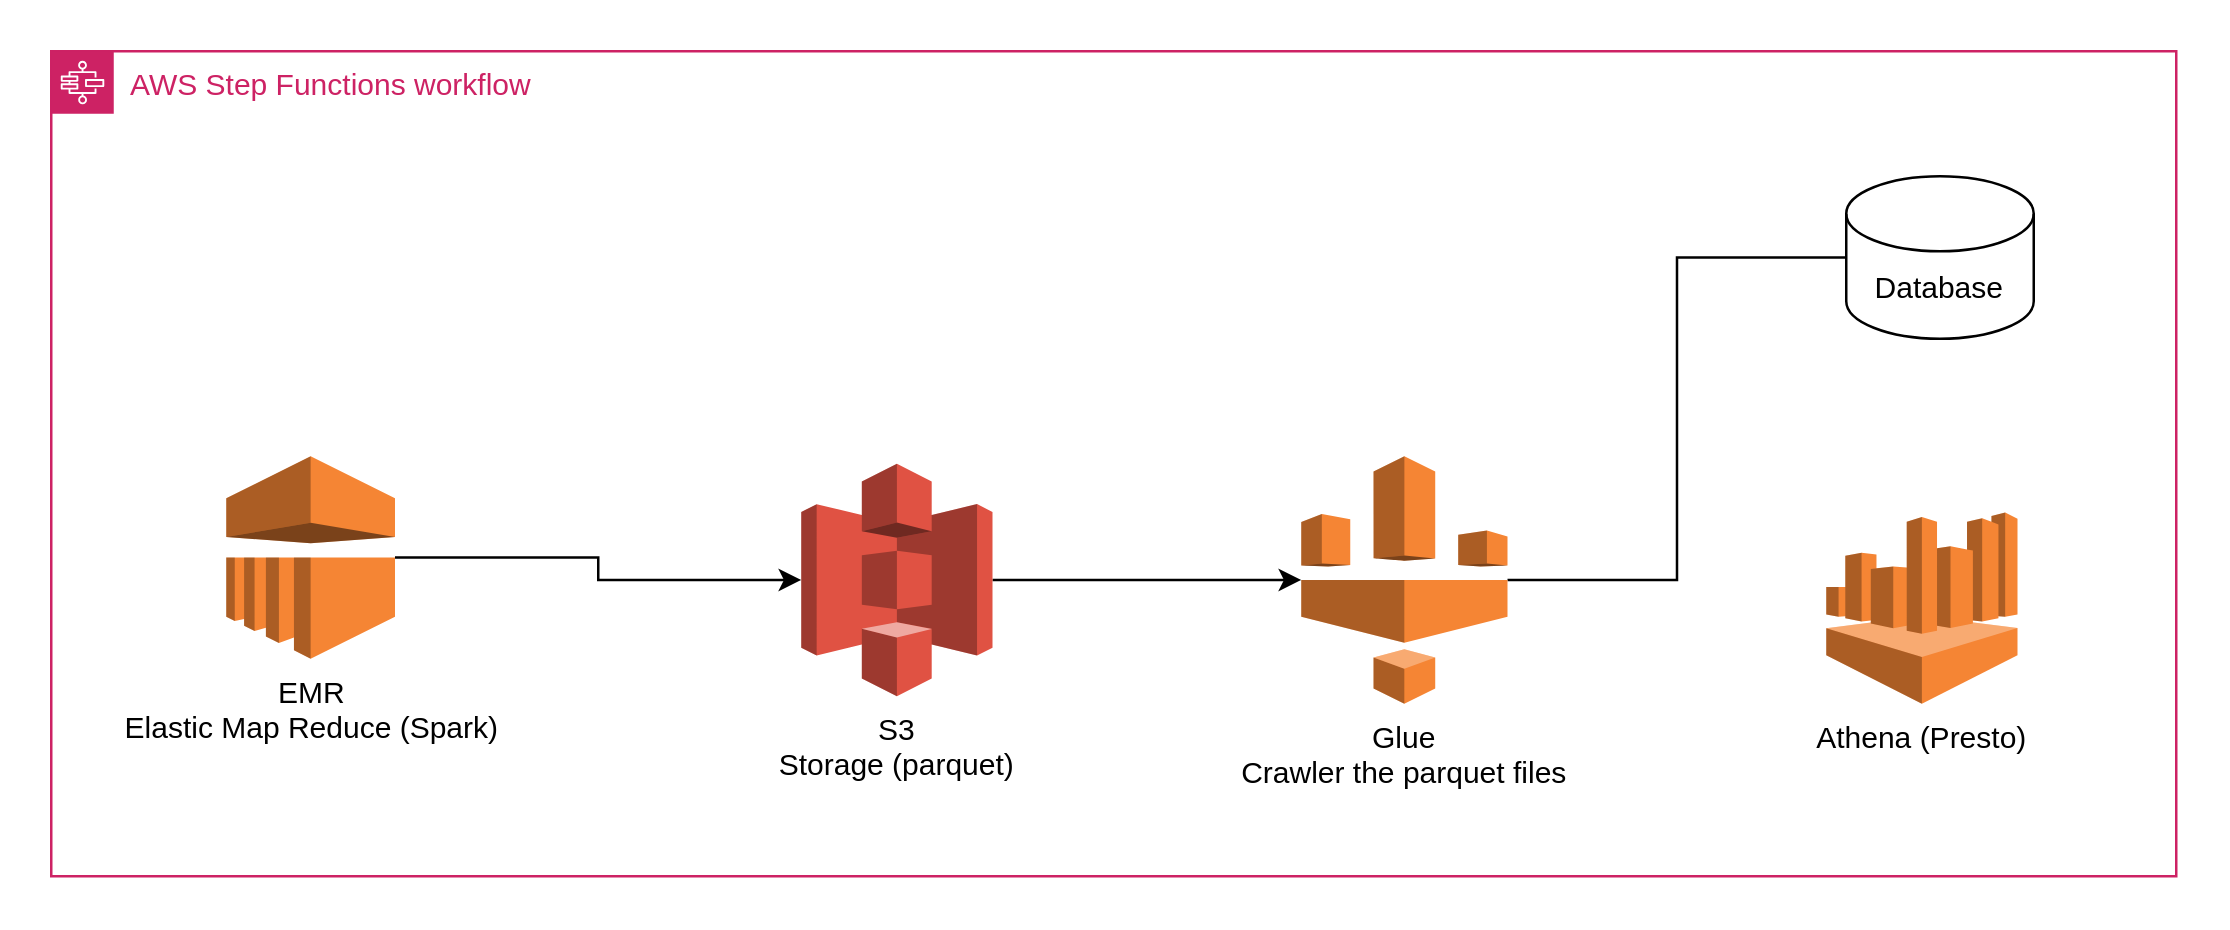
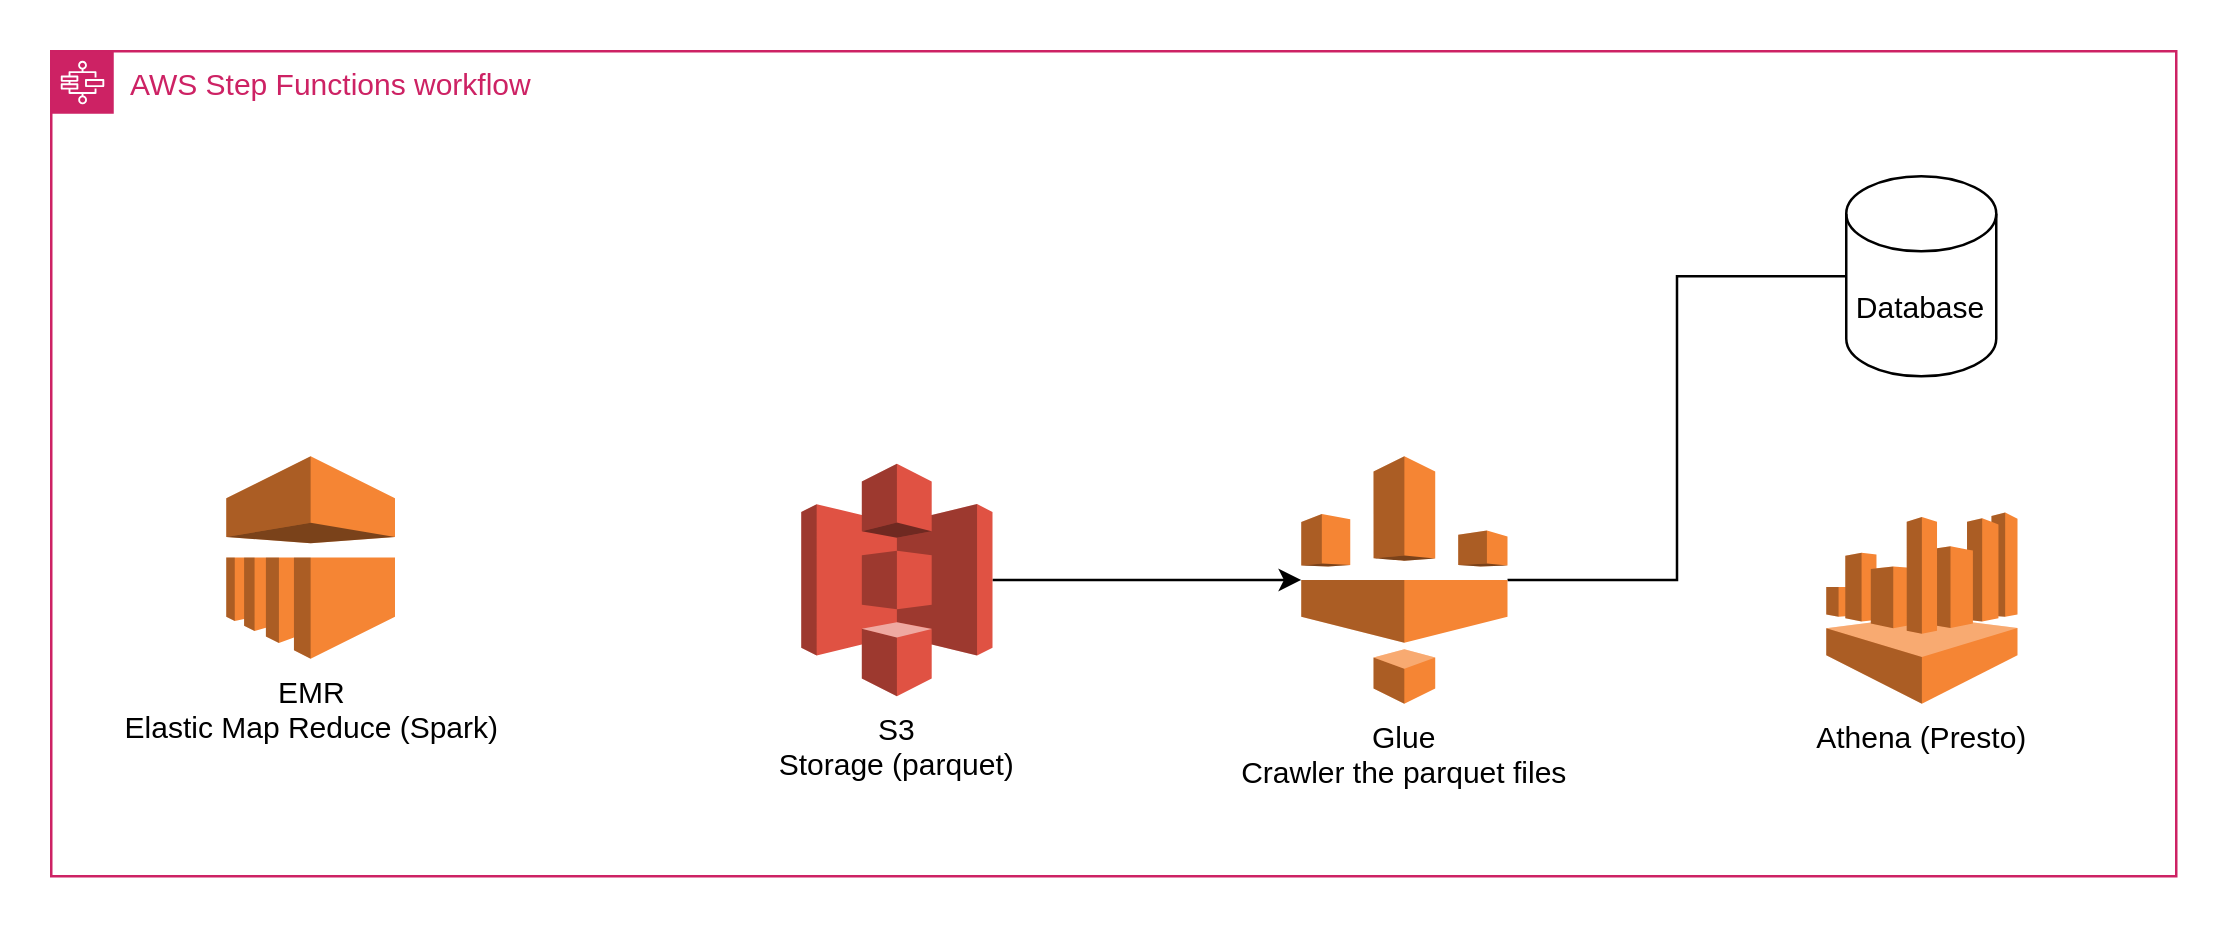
- <mxCell id="10" value="Database" style="shape=cylinder3;whiteSpace=wrap;html=1;boundedLbl=1;backgroundOutline=1;size=15;" vertex="1" parent="2"><mxGeometry x="718" y="50" width="75" height="65" as="geometry" /></mxCell>
+ <mxCell id="10" value="Database" style="shape=cylinder3;whiteSpace=wrap;html=1;boundedLbl=1;backgroundOutline=1;size=15;" vertex="1" parent="2"><mxGeometry x="718" y="50" width="60" height="80" as="geometry" /></mxCell>
- <mxCell id="3" style="edgeStyle=orthogonalEdgeStyle;rounded=0;orthogonalLoop=1;jettySize=auto;html=1;" edge="1" parent="2" source="4" target="6"><mxGeometry relative="1" as="geometry" /></mxCell>
